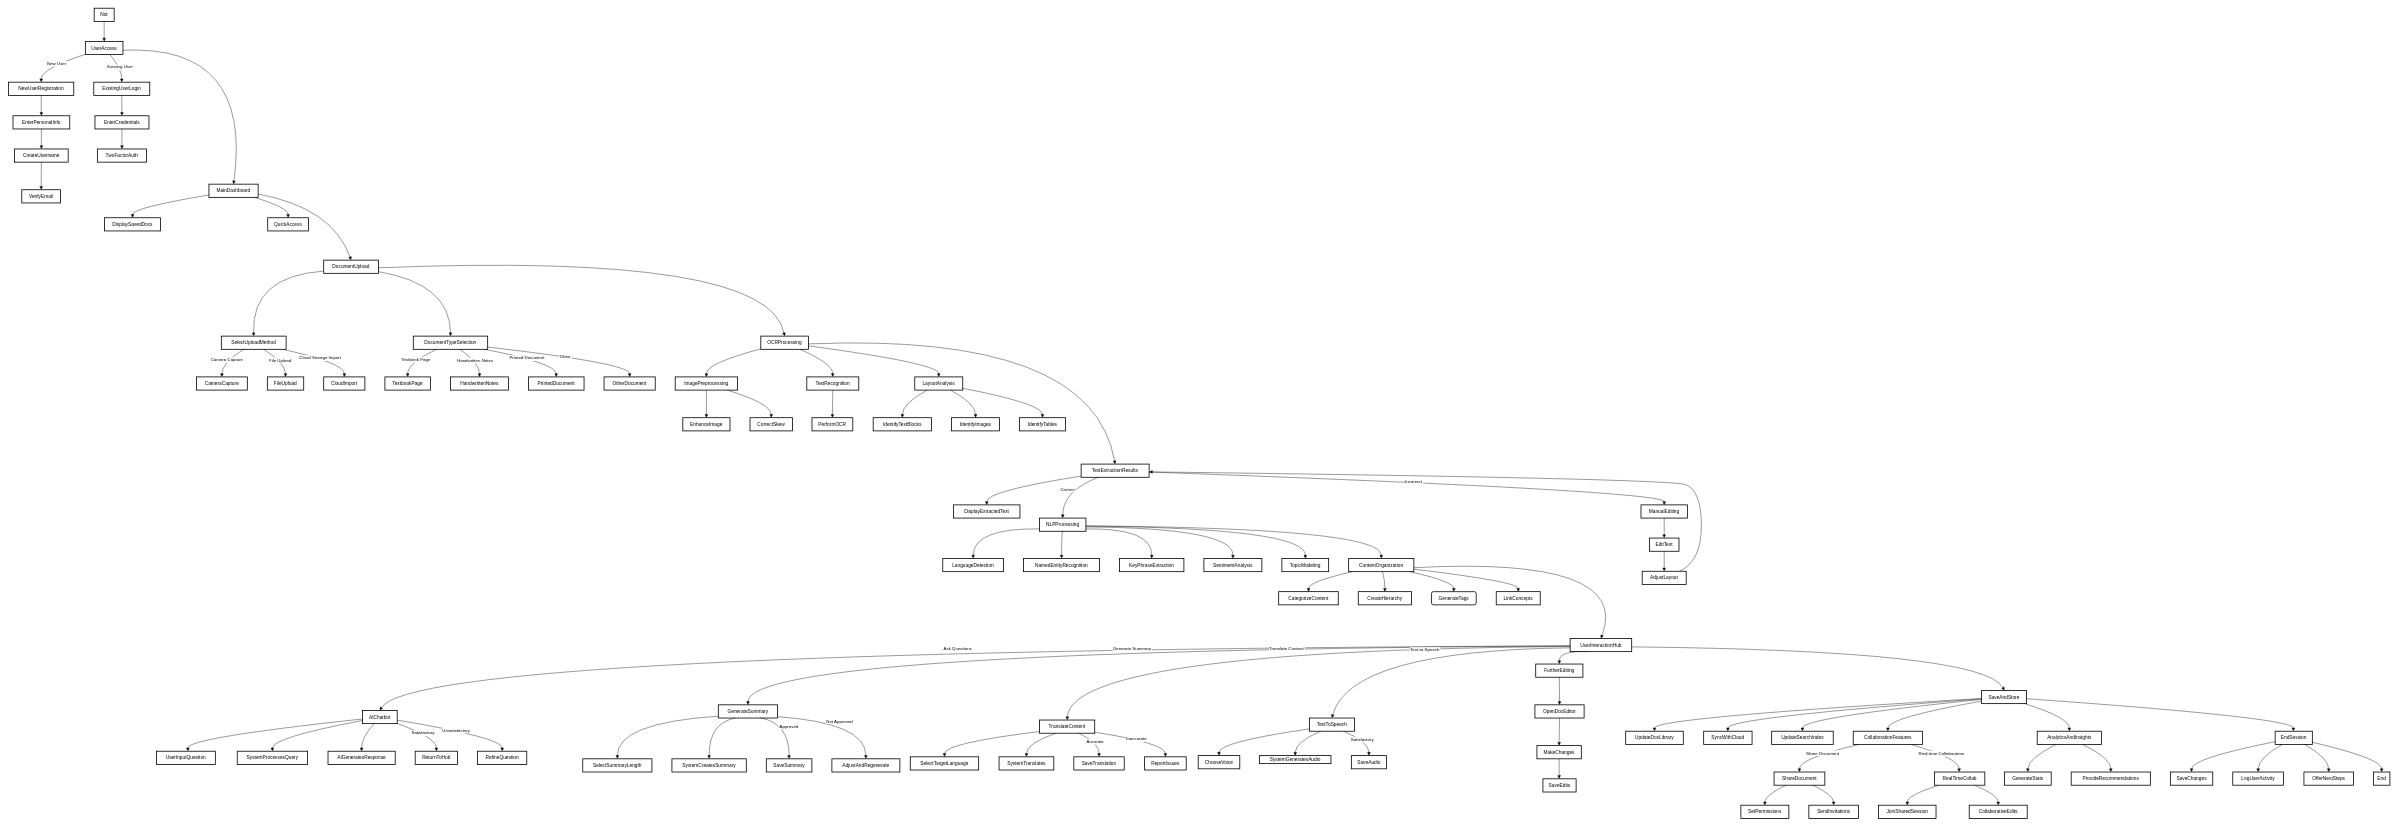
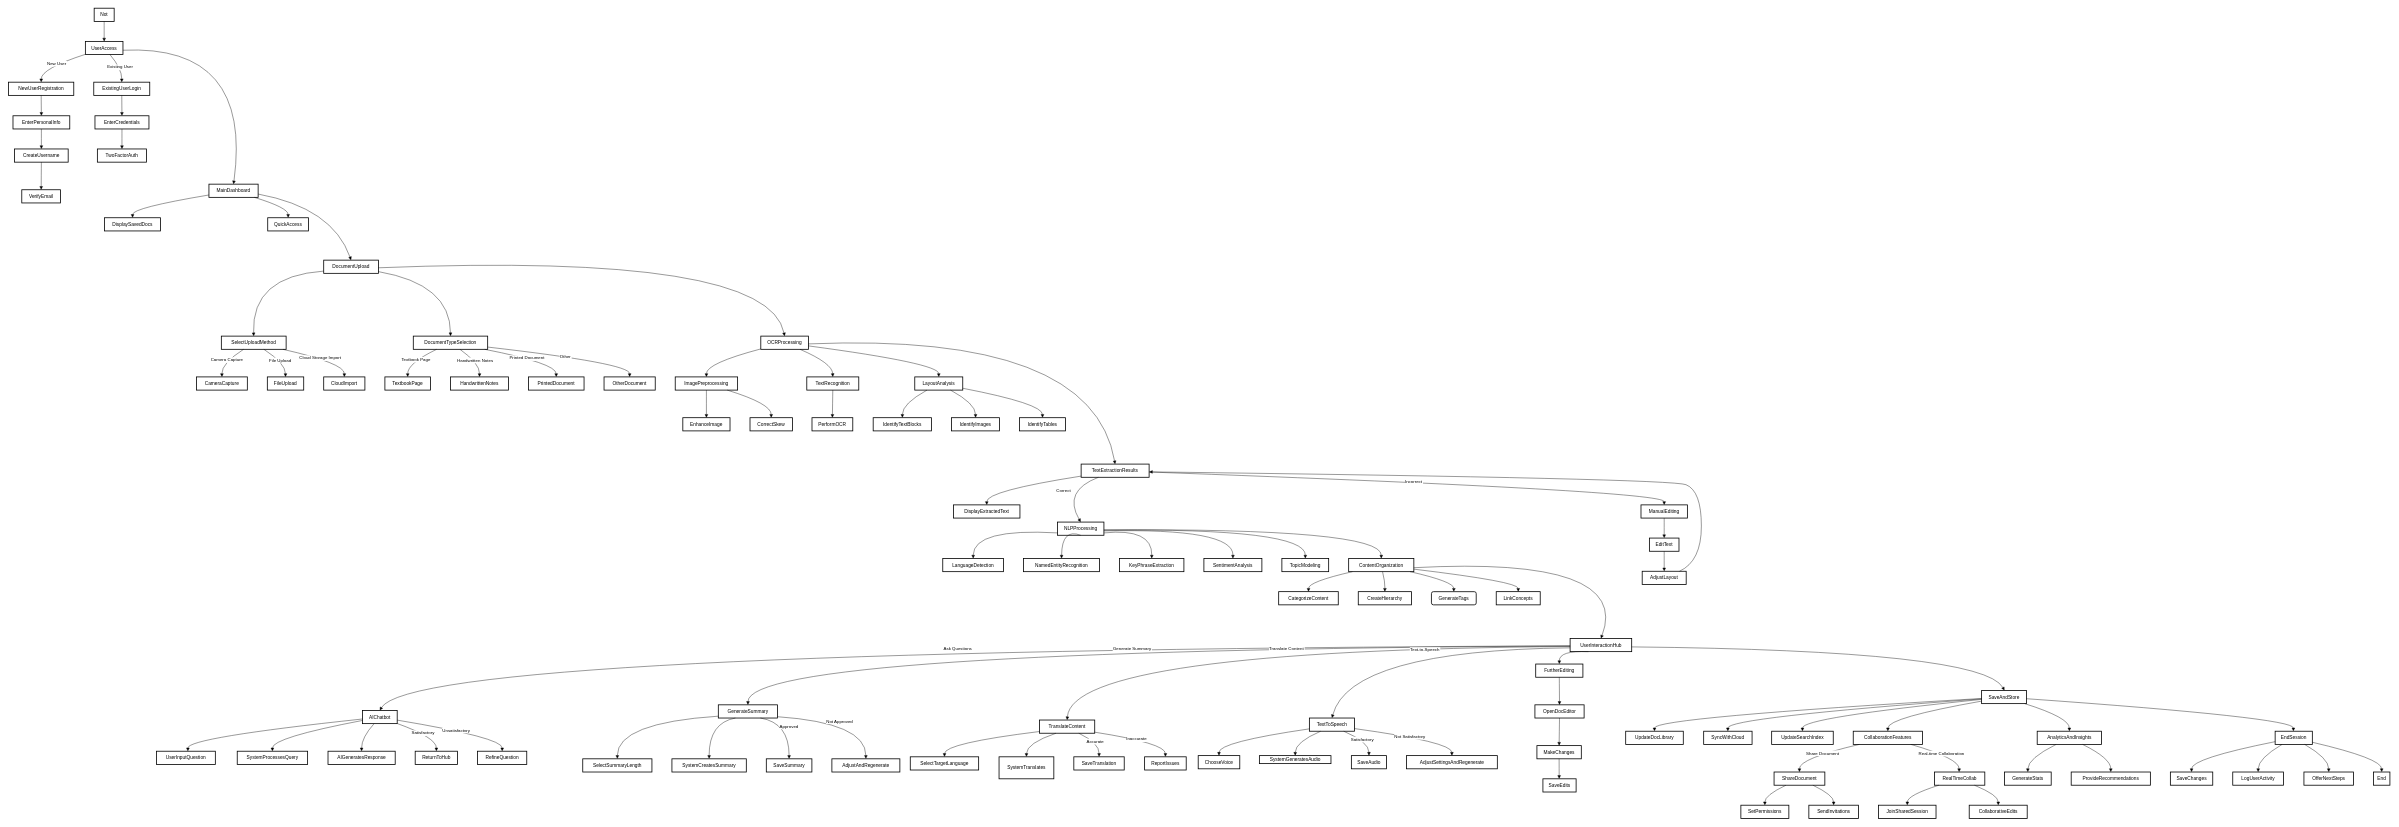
- <mxCell id="36" value="NLPProcessing" style="whiteSpace=wrap;strokeWidth=2;" parent="1" vertex="1"><mxGeometry x="2598" y="1295" width="116" height="33" as="geometry" /></mxCell>
+ <mxCell id="36" value="NLPProcessing" style="whiteSpace=wrap;strokeWidth=2;" parent="1" vertex="1"><mxGeometry x="2643" y="1305" width="116" height="33" as="geometry" /></mxCell>
+ <mxCell id="164" value="Not Satisfactory" style="curved=1;startArrow=none;endArrow=block;exitX=1;exitY=0.8;entryX=0.5;entryY=0;rounded=0;" parent="1" source="67" target="71" edge="1"><mxGeometry relative="1" as="geometry"><Array as="points"><mxPoint x="3628.75" y="1855" /></Array></mxGeometry></mxCell>
+ <mxCell id="71" value="AdjustSettingsAndRegenerate" style="whiteSpace=wrap;strokeWidth=2;" parent="1" vertex="1"><mxGeometry x="3515.75" y="1889" width="227" height="33" as="geometry" /></mxCell>
- <mxCell id="64" value="SystemTranslates" style="whiteSpace=wrap;strokeWidth=2;" parent="1" vertex="1"><mxGeometry x="2496.75" y="1892" width="137" height="33" as="geometry" /></mxCell>
+ <mxCell id="64" value="SystemTranslates" style="whiteSpace=wrap;strokeWidth=2;" parent="1" vertex="1"><mxGeometry x="2496.75" y="1892" width="137" height="55" as="geometry" /></mxCell>
